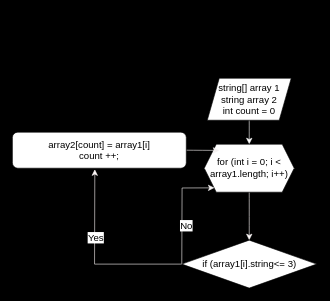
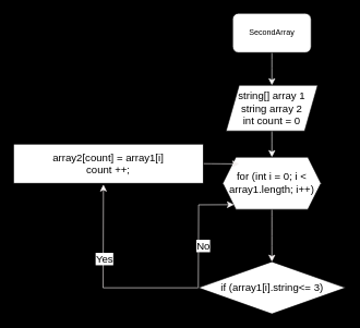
+ <mxCell id="3" value="SecondArray" style="rounded=1;whiteSpace=wrap;html=1;gradientColor=none;fillColor=#ffffff;" parent="1" vertex="1"><mxGeometry x="355" y="20" width="120" height="60" as="geometry" /></mxCell>
+ <mxCell id="2" style="edgeStyle=none;curved=1;rounded=0;orthogonalLoop=1;jettySize=auto;html=1;exitX=0.5;exitY=1;exitDx=0;exitDy=0;entryX=0.5;entryY=0;entryDx=0;entryDy=0;fontSize=12;startSize=8;endSize=8;strokeColor=#f7f7f7;" parent="1" source="3" target="5" edge="1"><mxGeometry relative="1" as="geometry" /></mxCell>
- <mxCell id="15" value="array2[count] = array1[i]&lt;br&gt;count ++;" style="whiteSpace=wrap;html=1;fontSize=16;rounded=1;" parent="1" vertex="1"><mxGeometry x="20" y="220" width="290" height="60" as="geometry" /></mxCell>
+ <mxCell id="15" value="array2[count] = array1[i]&lt;br&gt;count ++;" style="rounded=0;whiteSpace=wrap;html=1;fontSize=16;" parent="1" vertex="1"><mxGeometry x="20" y="220" width="290" height="60" as="geometry" /></mxCell>
